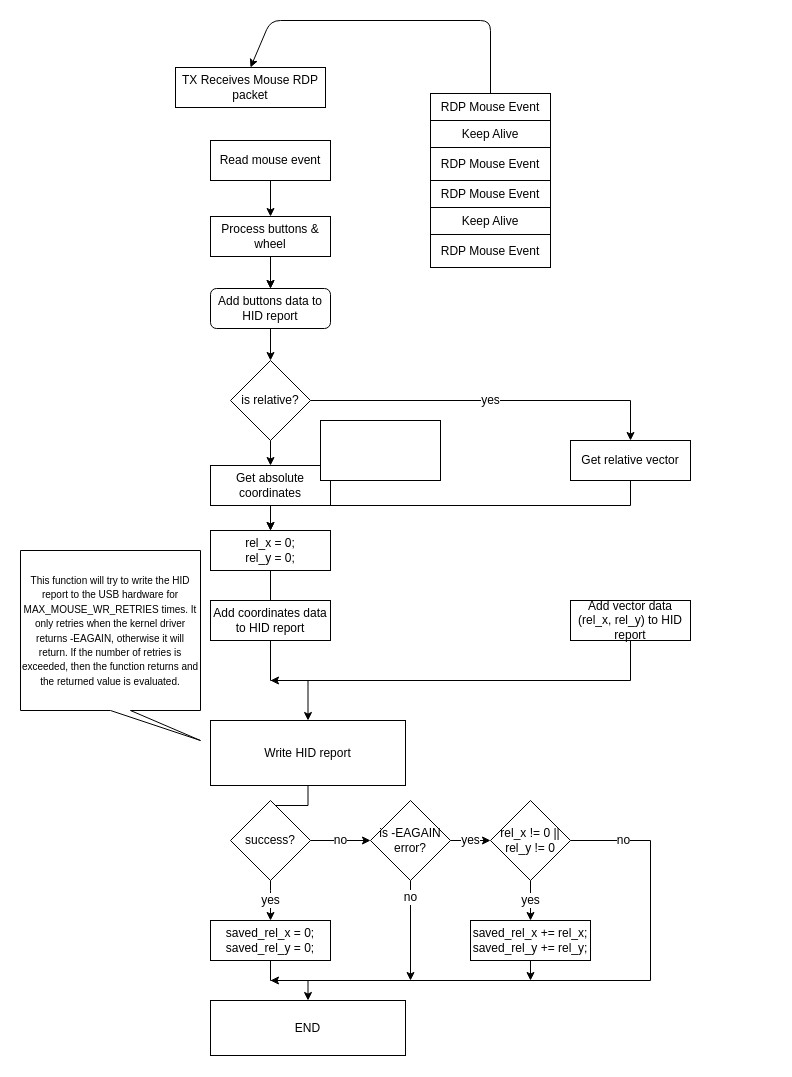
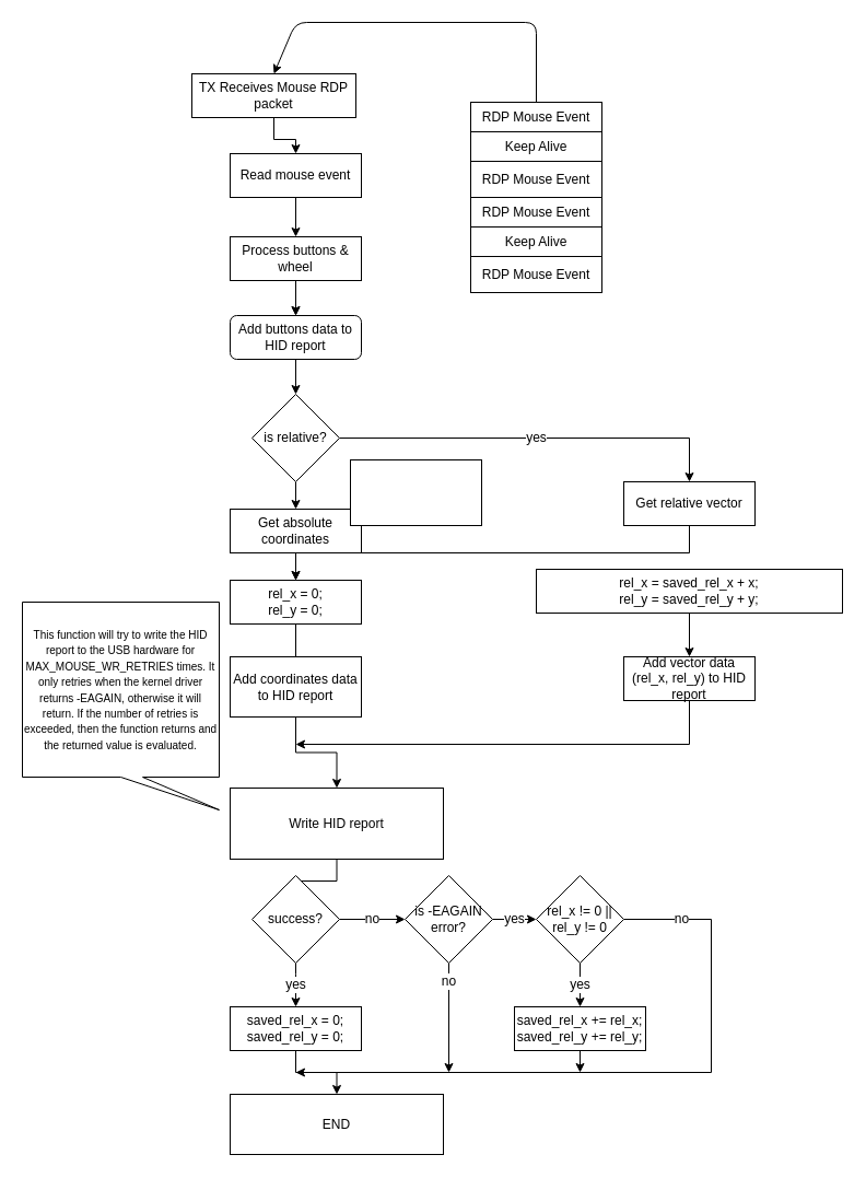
+ <mxCell id="2" value="" style="edgeStyle=orthogonalEdgeStyle;rounded=0;orthogonalLoop=1;jettySize=auto;html=1;" edge="1" parent="1" source="3" target="7"><mxGeometry relative="1" as="geometry" /></mxCell>
+ <mxCell id="13" value="rel_x = saved_rel_x + x;&lt;br&gt;rel_y = saved_rel_y + y;" style="rounded=0;whiteSpace=wrap;html=1;fontSize=12;" parent="1" vertex="1"><mxGeometry x="490" y="520" width="280" height="40" as="geometry" /></mxCell>
+ <mxCell id="12" style="edgeStyle=orthogonalEdgeStyle;rounded=0;orthogonalLoop=1;jettySize=auto;html=1;exitX=0.5;exitY=1;exitDx=0;exitDy=0;fontSize=12;" parent="1" source="13" target="17" edge="1"><mxGeometry relative="1" as="geometry" /></mxCell>
- <mxCell id="34" value="Add coordinates data to HID report" style="rounded=0;whiteSpace=wrap;html=1;fontSize=12;" parent="1" vertex="1"><mxGeometry x="210" y="600" width="120" height="40" as="geometry" /></mxCell>
+ <mxCell id="34" value="Add coordinates data to HID report" style="rounded=0;whiteSpace=wrap;html=1;fontSize=12;" parent="1" vertex="1"><mxGeometry x="210" y="600" width="120" height="55" as="geometry" /></mxCell>
